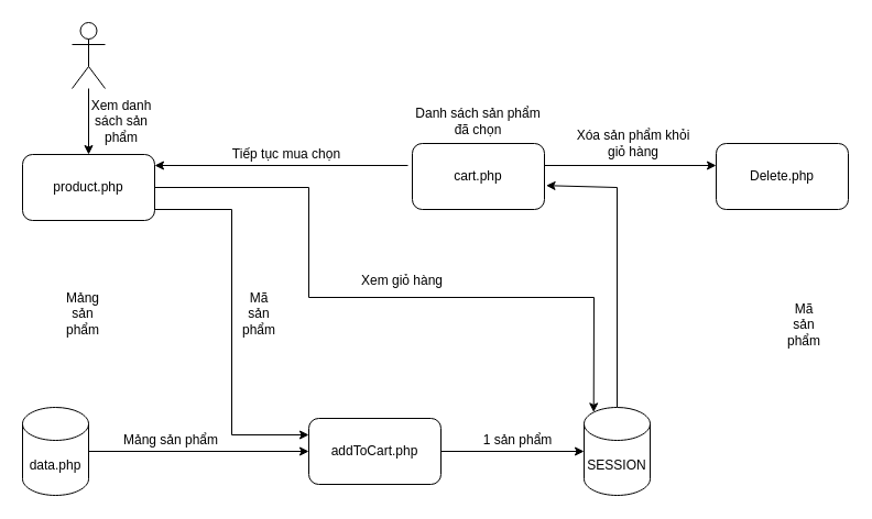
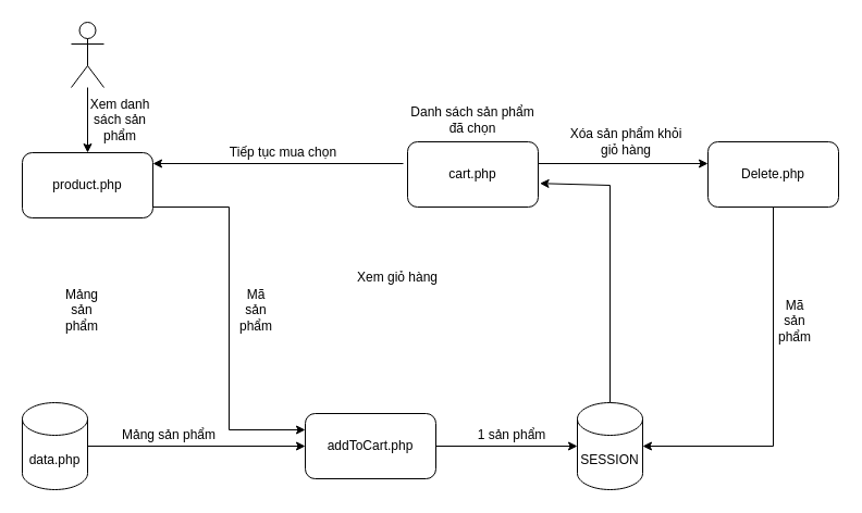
- <mxCell id="4" value="" style="rounded=0;orthogonalLoop=1;jettySize=auto;html=1;exitX=1;exitY=0.5;exitDx=0;exitDy=0;entryX=0.145;entryY=0;entryDx=0;entryDy=4.35;entryPerimeter=0;" parent="1" source="6" edge="1" target="20"><mxGeometry relative="1" as="geometry"><mxPoint x="374" y="170" as="targetPoint" /><Array as="points"><mxPoint x="280" y="170" /><mxPoint x="280" y="270" /><mxPoint x="539" y="270" /></Array></mxGeometry></mxCell>
+ <mxCell id="24" style="edgeStyle=none;rounded=0;orthogonalLoop=1;jettySize=auto;html=1;entryX=1;entryY=0.5;entryDx=0;entryDy=0;entryPerimeter=0;" parent="1" source="25" target="20" edge="1"><mxGeometry relative="1" as="geometry"><Array as="points"><mxPoint x="710" y="410" /></Array></mxGeometry></mxCell>
